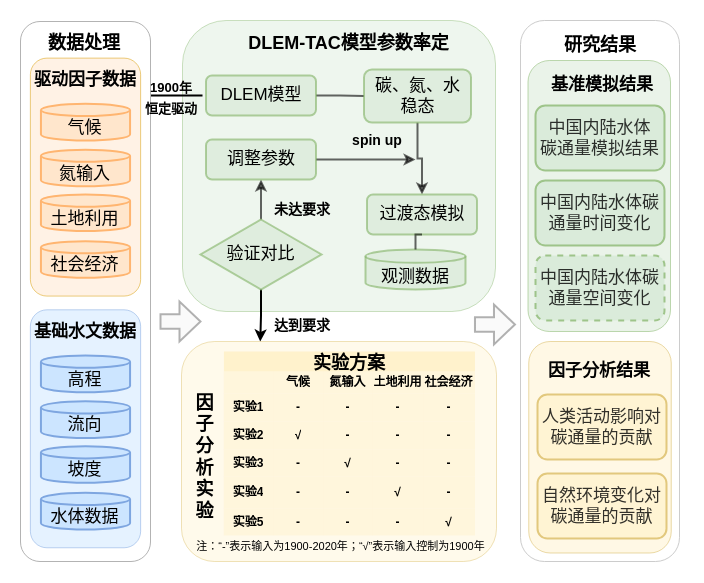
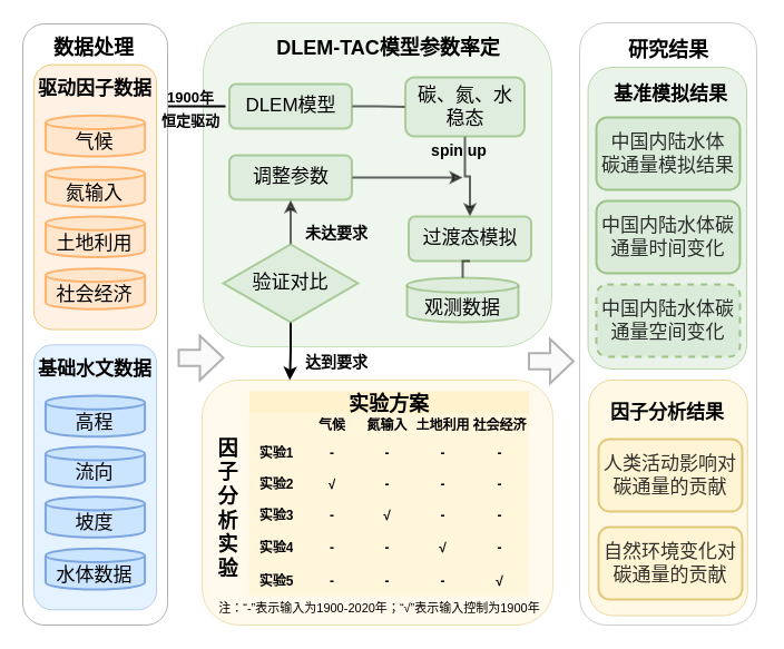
- <mxCell id="21" value="&lt;b style=&quot;&quot;&gt;&lt;font style=&quot;color: rgb(0, 0, 0); font-size: 14px;&quot;&gt;spin up&lt;/font&gt;&lt;/b&gt;" style="text;html=1;align=center;verticalAlign=middle;whiteSpace=wrap;rounded=0;fontSize=17;fillColor=none;strokeColor=none;" vertex="1" parent="1"><mxGeometry x="342.43" y="130" width="70" height="20" as="geometry" /></mxCell>
+ <mxCell id="21" value="&lt;b style=&quot;&quot;&gt;&lt;font style=&quot;color: rgb(0, 0, 0); font-size: 14px;&quot;&gt;spin up&lt;/font&gt;&lt;/b&gt;" style="text;html=1;align=center;verticalAlign=middle;whiteSpace=wrap;rounded=0;fontSize=17;fillColor=none;strokeColor=none;" vertex="1" parent="1"><mxGeometry x="377.43" y="125" width="70" height="20" as="geometry" /></mxCell>
